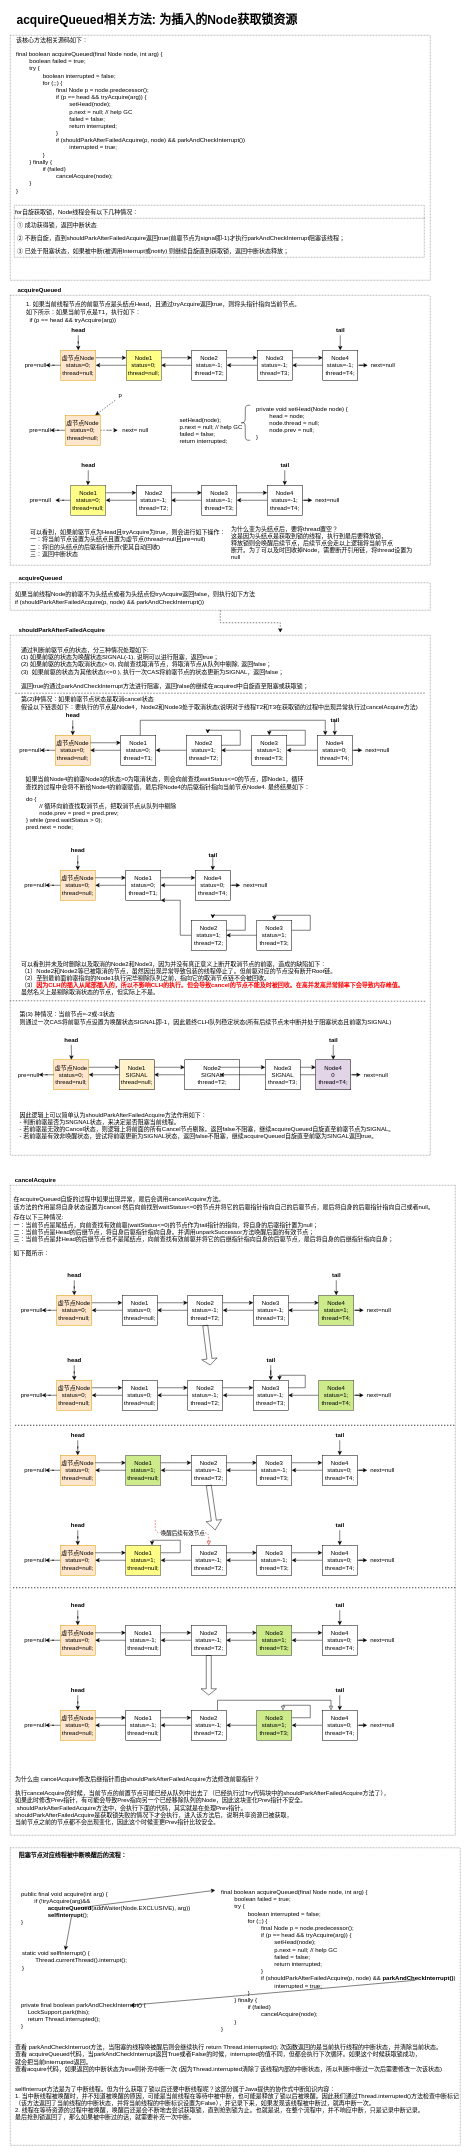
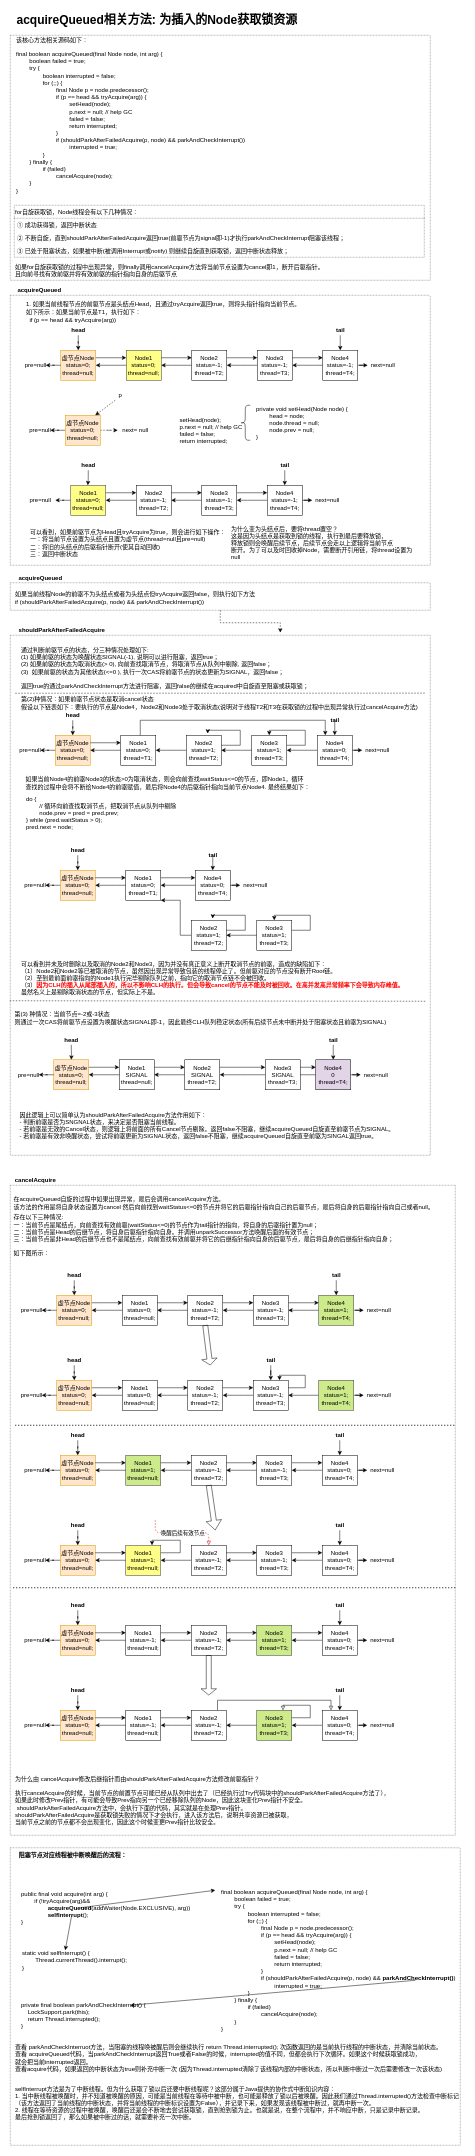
+ <mxCell id="61" value="如果for自旋获取锁的过程中出现异常，则finally调用cancelAcquire方法将当前节点设置为cancel即1，断开后驱指针。&lt;br&gt;且向前寻找有效前驱并将有效前驱的指针指向自身的后驱节点" style="text;html=1;align=left;verticalAlign=middle;resizable=0;points=[];autosize=1;strokeColor=none;" parent="1" vertex="1"><mxGeometry x="28" y="525" width="630" height="30" as="geometry" /></mxCell>
- <mxCell id="116" value="第(3) 种情况：当前节点=-2或-3状态&lt;br&gt;则通过一次CAS将前驱节点设置为唤醒状态SIGNAL即-1，因此最终CLH队列稳定状态(所有后续节点未中断并处于阻塞状态且前驱为SIGNAL)" style="text;html=1;align=left;verticalAlign=middle;resizable=0;points=[];autosize=1;strokeColor=none;" parent="67" vertex="1"><mxGeometry x="17" y="750" width="760" height="30" as="geometry" /></mxCell>
+ <mxCell id="116" value="第(3) 种情况：当前节点=-2或-3状态&lt;br&gt;则通过一次CAS将前驱节点设置为唤醒状态SIGNAL即-1，因此最终CLH队列稳定状态(所有后续节点未中断并处于阻塞状态且前驱为SIGNAL)" style="text;html=1;align=left;verticalAlign=middle;resizable=0;points=[];autosize=1;strokeColor=none;" parent="67" vertex="1"><mxGeometry x="7" y="750" width="760" height="30" as="geometry" /></mxCell>
- <mxCell id="123" value="Node1&lt;br&gt;SIGNAL&lt;br&gt;thread=null;" style="rounded=0;whiteSpace=wrap;html=1;sketch=0;fillColor=#fff2cc;" parent="67" vertex="1"><mxGeometry x="218" y="849" width="70" height="60" as="geometry" /></mxCell>
+ <mxCell id="123" value="Node1&lt;br&gt;SIGNAL&lt;br&gt;thread=null;" style="rounded=0;whiteSpace=wrap;html=1;sketch=0;" parent="67" vertex="1"><mxGeometry x="218" y="849" width="70" height="60" as="geometry" /></mxCell>
- <mxCell id="125" value="Node2&lt;br&gt;SIGNAL&lt;br&gt;thread=T2;" style="rounded=0;whiteSpace=wrap;html=1;sketch=0;" parent="67" vertex="1"><mxGeometry x="349" y="849" width="110" height="60" as="geometry" /></mxCell>
+ <mxCell id="125" value="Node2&lt;br&gt;SIGNAL&lt;br&gt;thread=T2;" style="rounded=0;whiteSpace=wrap;html=1;sketch=0;" parent="67" vertex="1"><mxGeometry x="349" y="849" width="70" height="60" as="geometry" /></mxCell>
